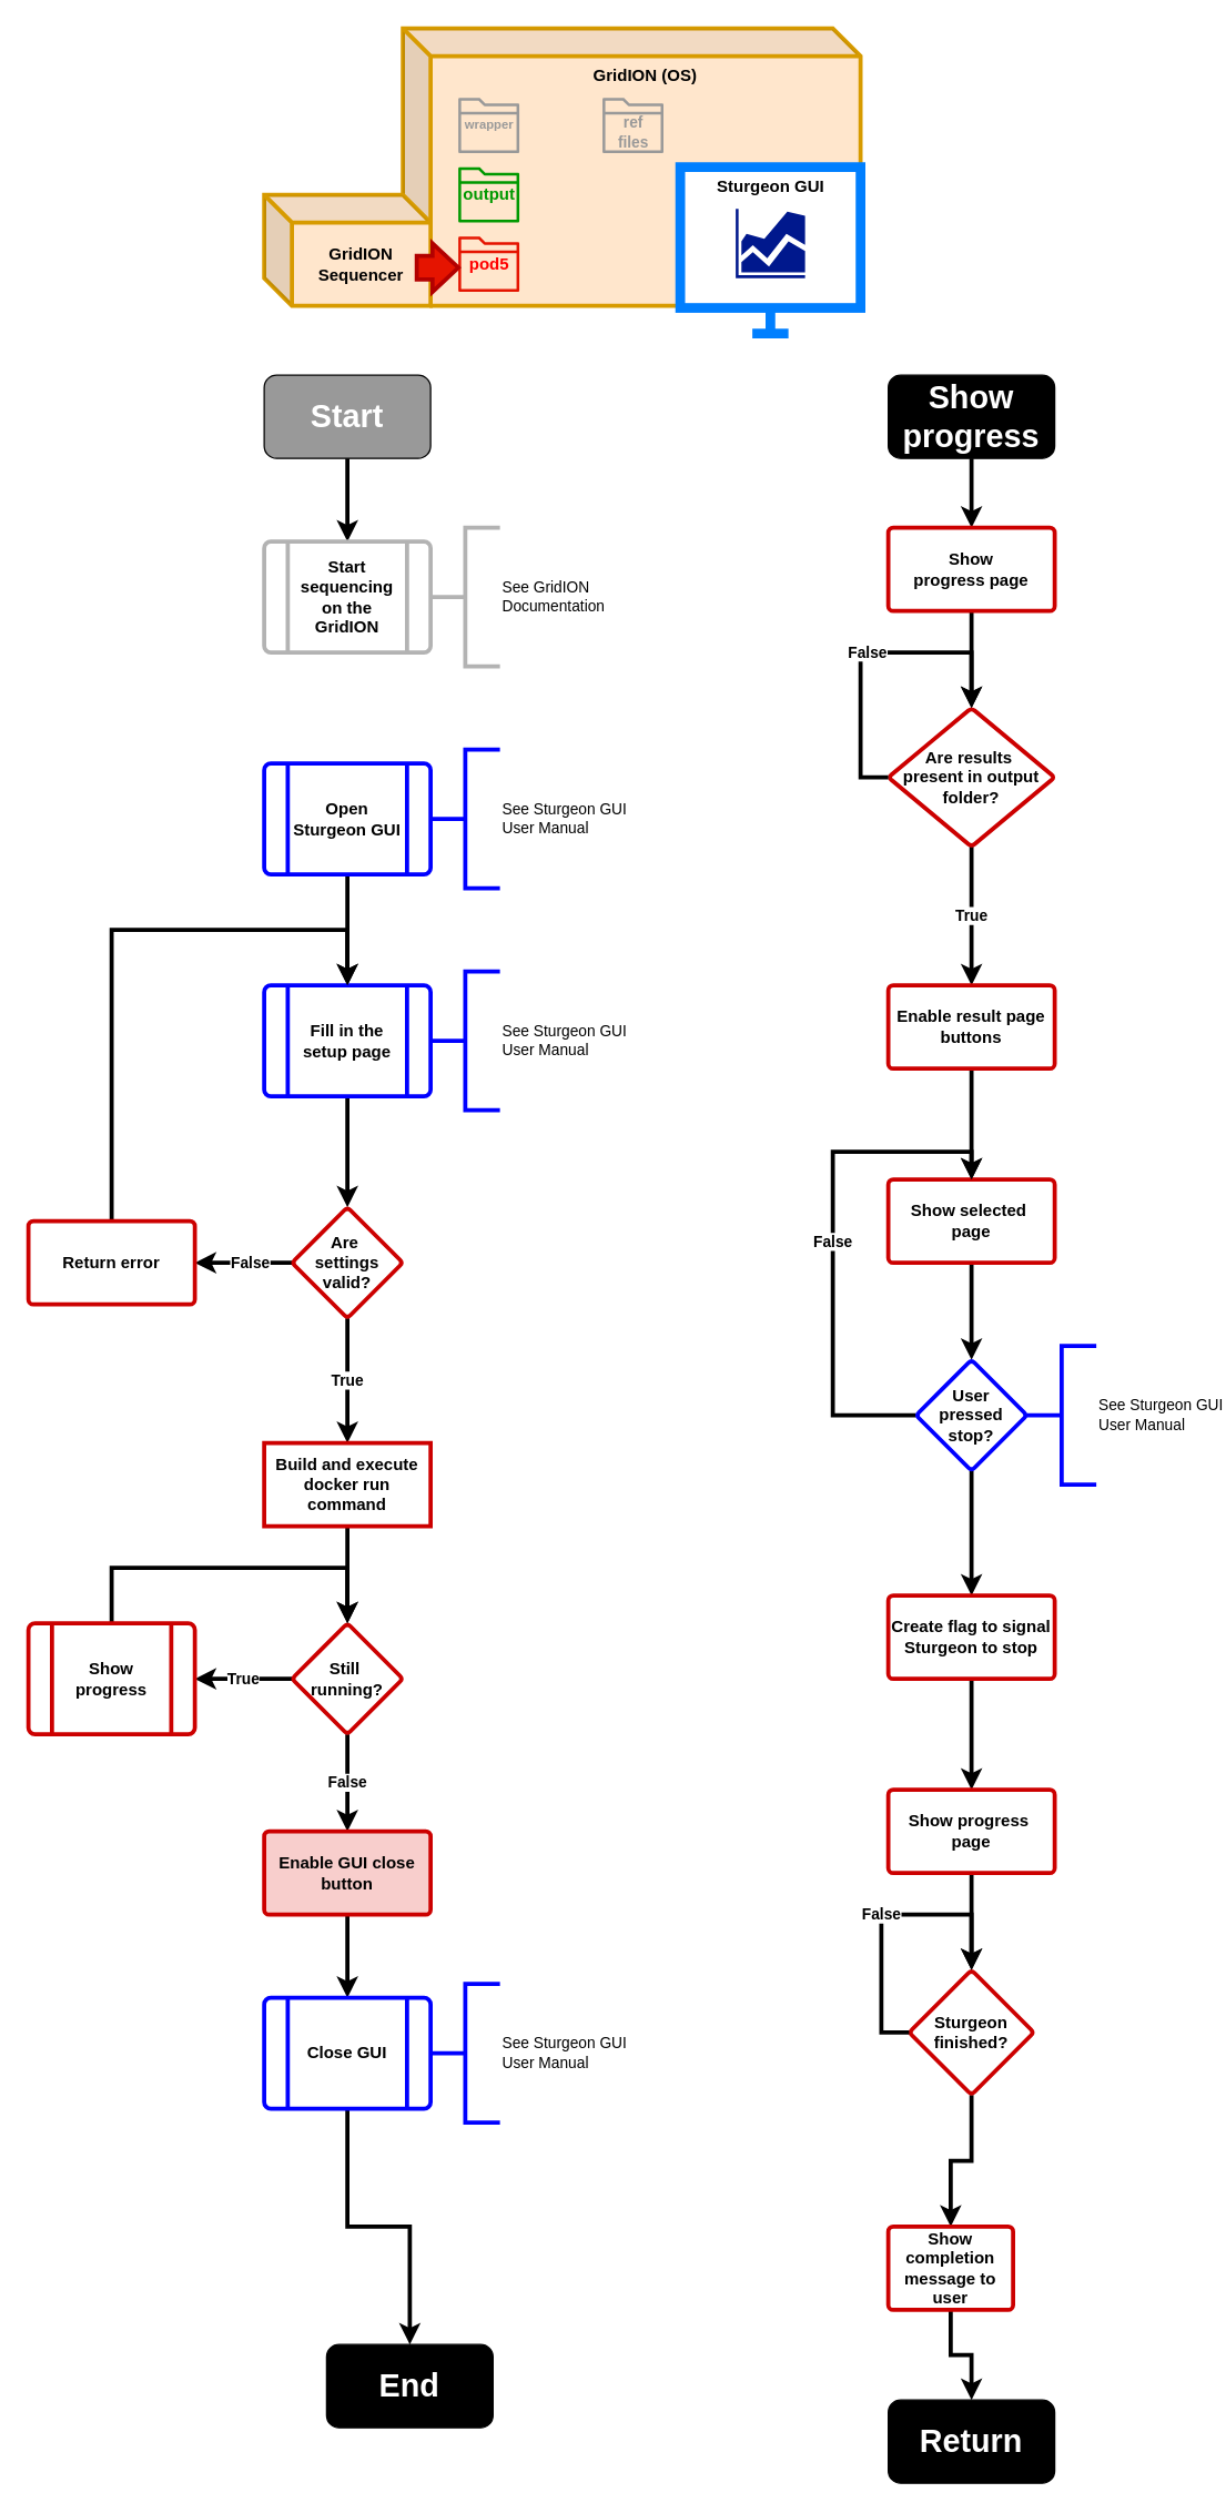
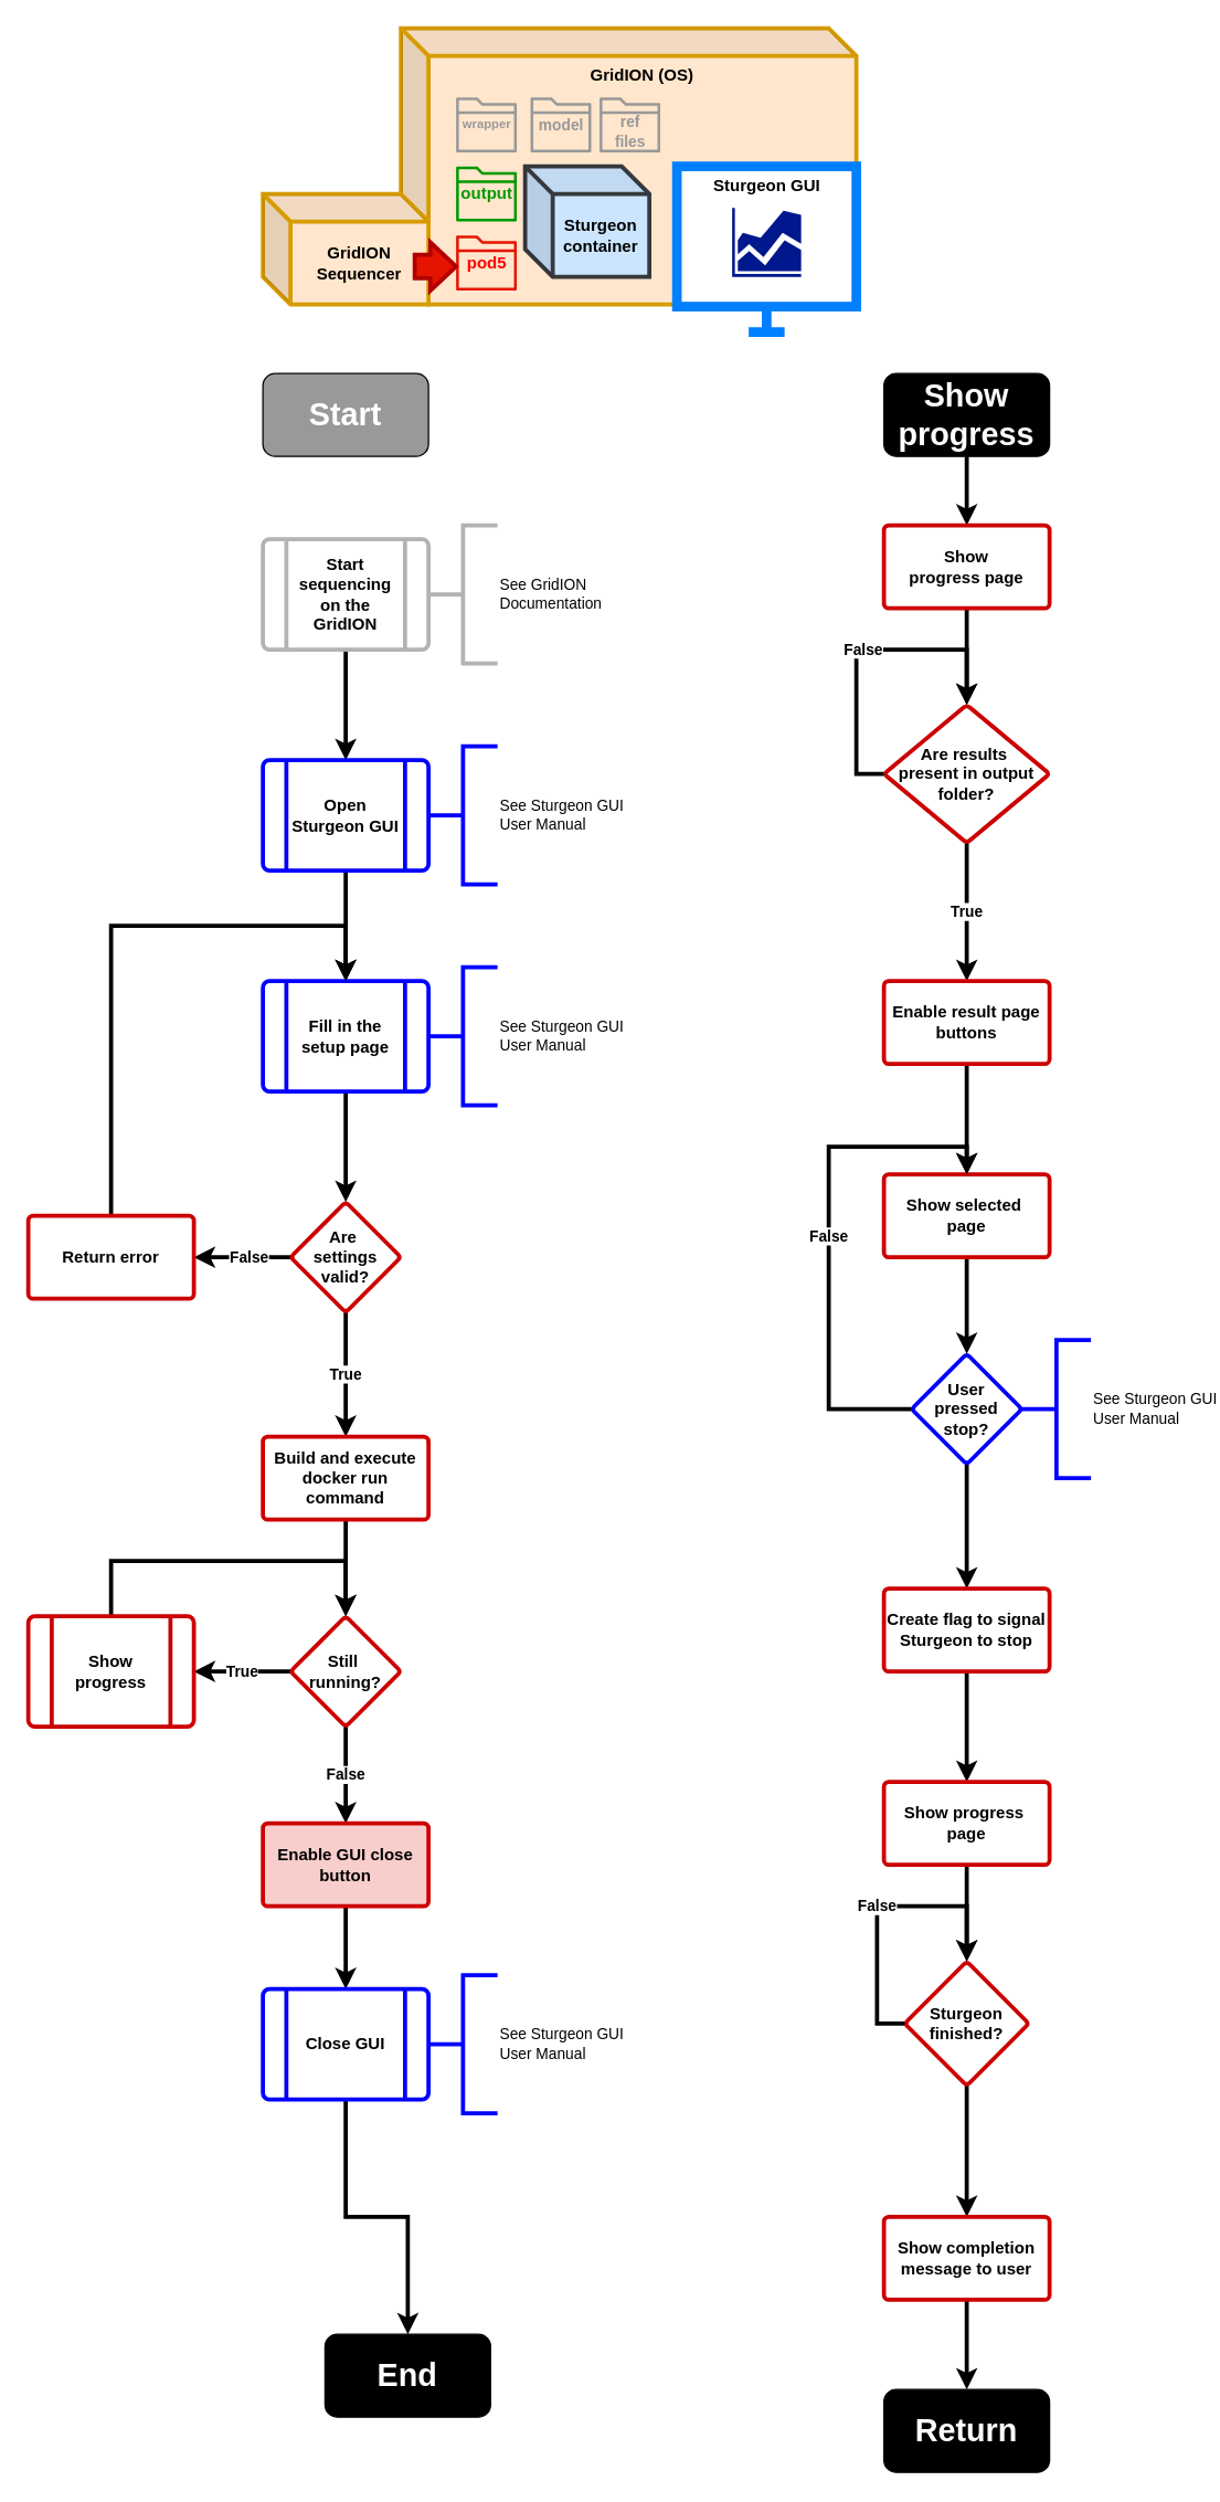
+ <mxCell id="62" value="model" style="sketch=0;outlineConnect=0;fontColor=#999999;gradientColor=none;fillColor=#999999;strokeColor=none;dashed=0;verticalLabelPosition=middle;verticalAlign=middle;align=center;html=1;fontSize=11;fontStyle=1;aspect=fixed;pointerEvents=1;shape=mxgraph.aws4.folder;labelPosition=center;" vertex="1" parent="1"><mxGeometry x="383.95" y="70" width="43.95" height="40" as="geometry" /></mxCell>
+ <mxCell id="6" value="&lt;div&gt;Sturgeon&lt;/div&gt;&lt;div&gt;container&lt;br&gt;&lt;/div&gt;" style="shape=cube;whiteSpace=wrap;html=1;boundedLbl=1;backgroundOutline=1;darkOpacity=0.05;darkOpacity2=0.1;fillColor=#cce5ff;strokeColor=#36393d;fontStyle=1;verticalAlign=middle;strokeWidth=3;" vertex="1" parent="1"><mxGeometry x="380" y="120" width="90" height="80" as="geometry" /></mxCell>
- <mxCell id="8" style="edgeStyle=orthogonalEdgeStyle;rounded=0;orthogonalLoop=1;jettySize=auto;html=1;exitX=0.5;exitY=1;exitDx=0;exitDy=0;entryX=0.5;entryY=0;entryDx=0;entryDy=0;strokeWidth=3;" edge="1" parent="1" source="9" target="11"><mxGeometry relative="1" as="geometry" /></mxCell>
+ <mxCell id="10" value="" style="edgeStyle=orthogonalEdgeStyle;rounded=0;orthogonalLoop=1;jettySize=auto;html=1;strokeWidth=3;" edge="1" parent="1" source="11" target="13"><mxGeometry relative="1" as="geometry" /></mxCell>
- <mxCell id="25" value="Build and execute docker run command" style="whiteSpace=wrap;html=1;arcSize=6;strokeWidth=3;fontStyle=1;strokeColor=#CC0000;rounded=0;" vertex="1" parent="1"><mxGeometry x="190" y="1040" width="120" height="60" as="geometry" /></mxCell>
+ <mxCell id="25" value="Build and execute docker run command" style="whiteSpace=wrap;html=1;rounded=1;arcSize=6;strokeWidth=3;fontStyle=1;strokeColor=#CC0000;" vertex="1" parent="1"><mxGeometry x="190" y="1040" width="120" height="60" as="geometry" /></mxCell>
- <mxCell id="59" value="Show completion message to user" style="whiteSpace=wrap;html=1;rounded=1;arcSize=6;strokeWidth=3;fontStyle=1;strokeColor=#CC0000;" vertex="1" parent="1"><mxGeometry x="640" y="1605" width="90" height="60" as="geometry" /></mxCell>
+ <mxCell id="59" value="Show completion message to user" style="whiteSpace=wrap;html=1;rounded=1;arcSize=6;strokeWidth=3;fontStyle=1;strokeColor=#CC0000;" vertex="1" parent="1"><mxGeometry x="640" y="1605" width="120" height="60" as="geometry" /></mxCell>
